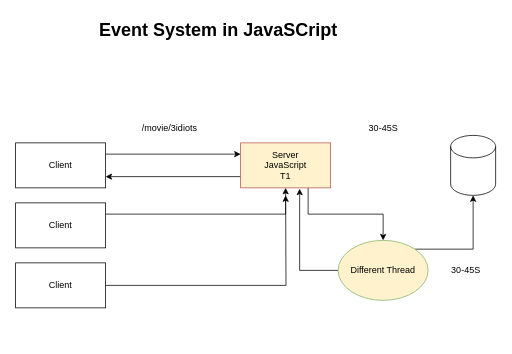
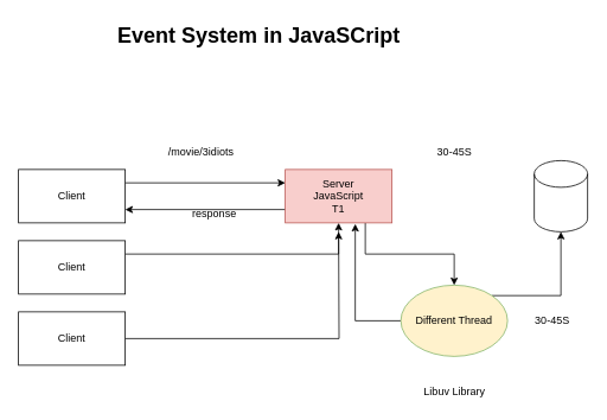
- <mxCell id="6" value="Server&lt;br&gt;JavaScript&lt;br&gt;T1" style="rounded=0;whiteSpace=wrap;html=1;fillColor=#fff2cc;strokeColor=#b85450;" parent="1" vertex="1"><mxGeometry x="320" y="190" width="120" height="60" as="geometry" /></mxCell>
+ <mxCell id="6" value="Server&lt;br&gt;JavaScript&lt;br&gt;T1" style="rounded=0;whiteSpace=wrap;html=1;fillColor=#f8cecc;strokeColor=#b85450;" parent="1" vertex="1"><mxGeometry x="320" y="190" width="120" height="60" as="geometry" /></mxCell>
+ <mxCell id="19" value="response" style="text;html=1;align=center;verticalAlign=middle;resizable=0;points=[];autosize=1;strokeColor=none;fillColor=none;" parent="1" vertex="1"><mxGeometry x="205" y="230" width="70" height="20" as="geometry" /></mxCell>
+ <mxCell id="16" value="Libuv Library" style="text;html=1;align=center;verticalAlign=middle;resizable=0;points=[];autosize=1;strokeColor=none;fillColor=none;" parent="1" vertex="1"><mxGeometry x="470" y="430" width="80" height="20" as="geometry" /></mxCell>
